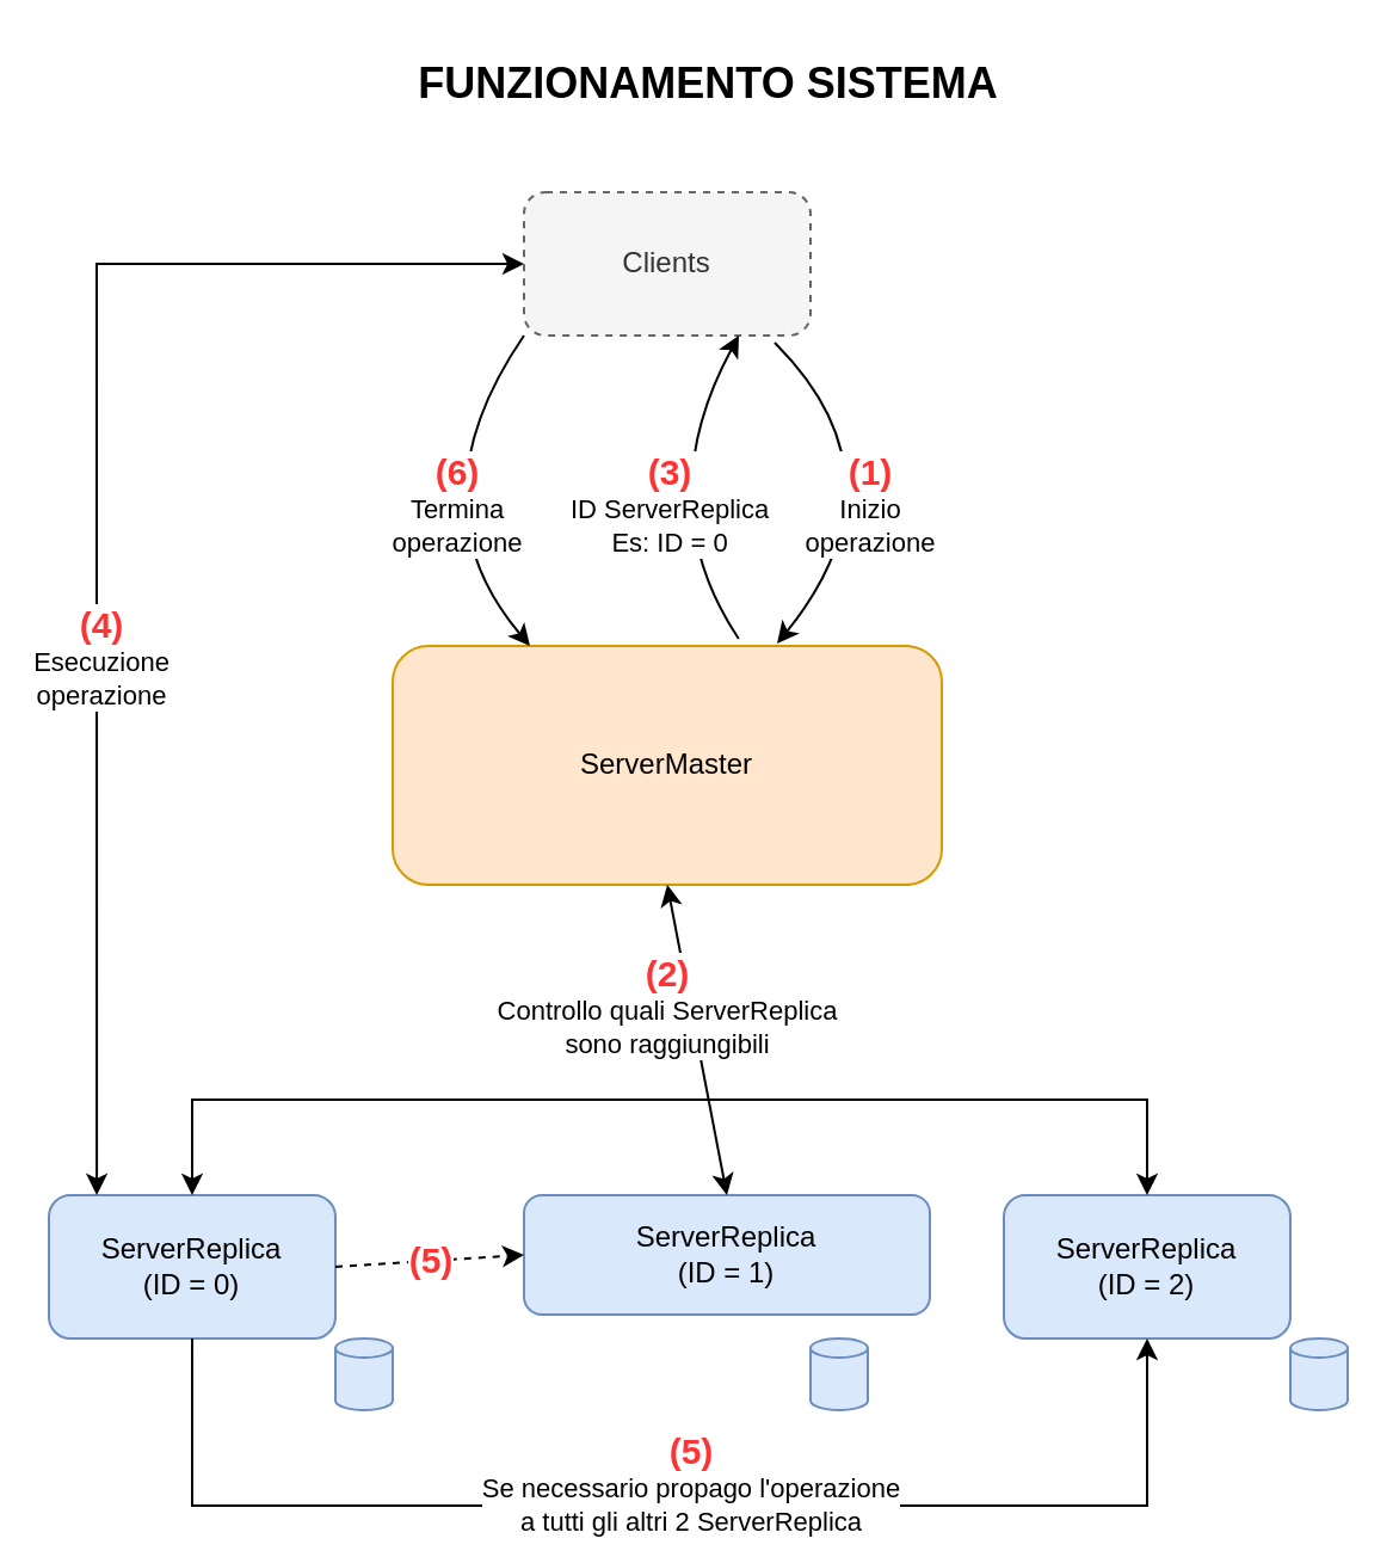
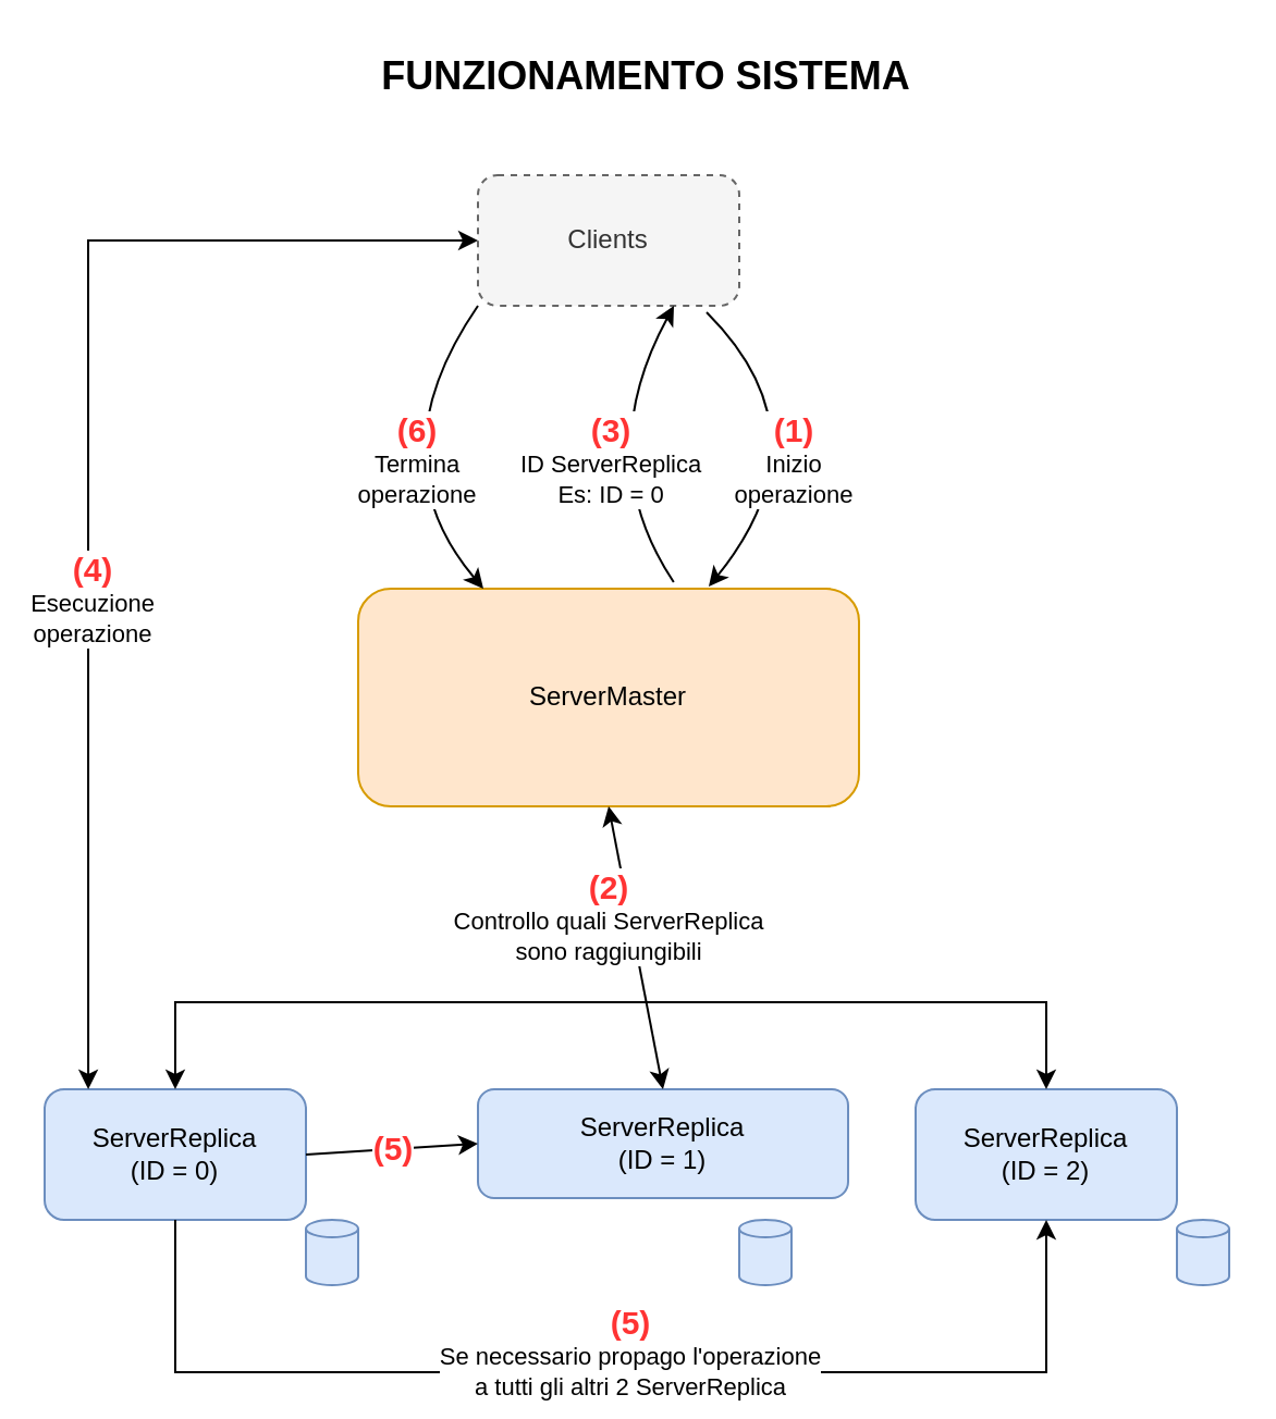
- <mxCell id="7" value="&lt;b style=&quot;border-color: var(--border-color);&quot;&gt;&lt;font style=&quot;border-color: var(--border-color); font-size: 15px;&quot; color=&quot;#ff3333&quot;&gt;(5)&lt;/font&gt;&lt;/b&gt;" style="endArrow=classic;html=1;rounded=0;exitX=1;exitY=0.5;exitDx=0;exitDy=0;entryX=0;entryY=0.5;entryDx=0;entryDy=0;endFill=1;dashed=1;" parent="1" source="4" target="5" edge="1"><mxGeometry width="50" height="50" relative="1" as="geometry"><mxPoint x="360" y="500" as="sourcePoint" /><mxPoint x="410" y="450" as="targetPoint" /></mxGeometry></mxCell>
+ <mxCell id="7" value="&lt;b style=&quot;border-color: var(--border-color);&quot;&gt;&lt;font style=&quot;border-color: var(--border-color); font-size: 15px;&quot; color=&quot;#ff3333&quot;&gt;(5)&lt;/font&gt;&lt;/b&gt;" style="endArrow=classic;html=1;rounded=0;exitX=1;exitY=0.5;exitDx=0;exitDy=0;entryX=0;entryY=0.5;entryDx=0;entryDy=0;endFill=1;" parent="1" source="4" target="5" edge="1"><mxGeometry width="50" height="50" relative="1" as="geometry"><mxPoint x="360" y="500" as="sourcePoint" /><mxPoint x="410" y="450" as="targetPoint" /></mxGeometry></mxCell>
